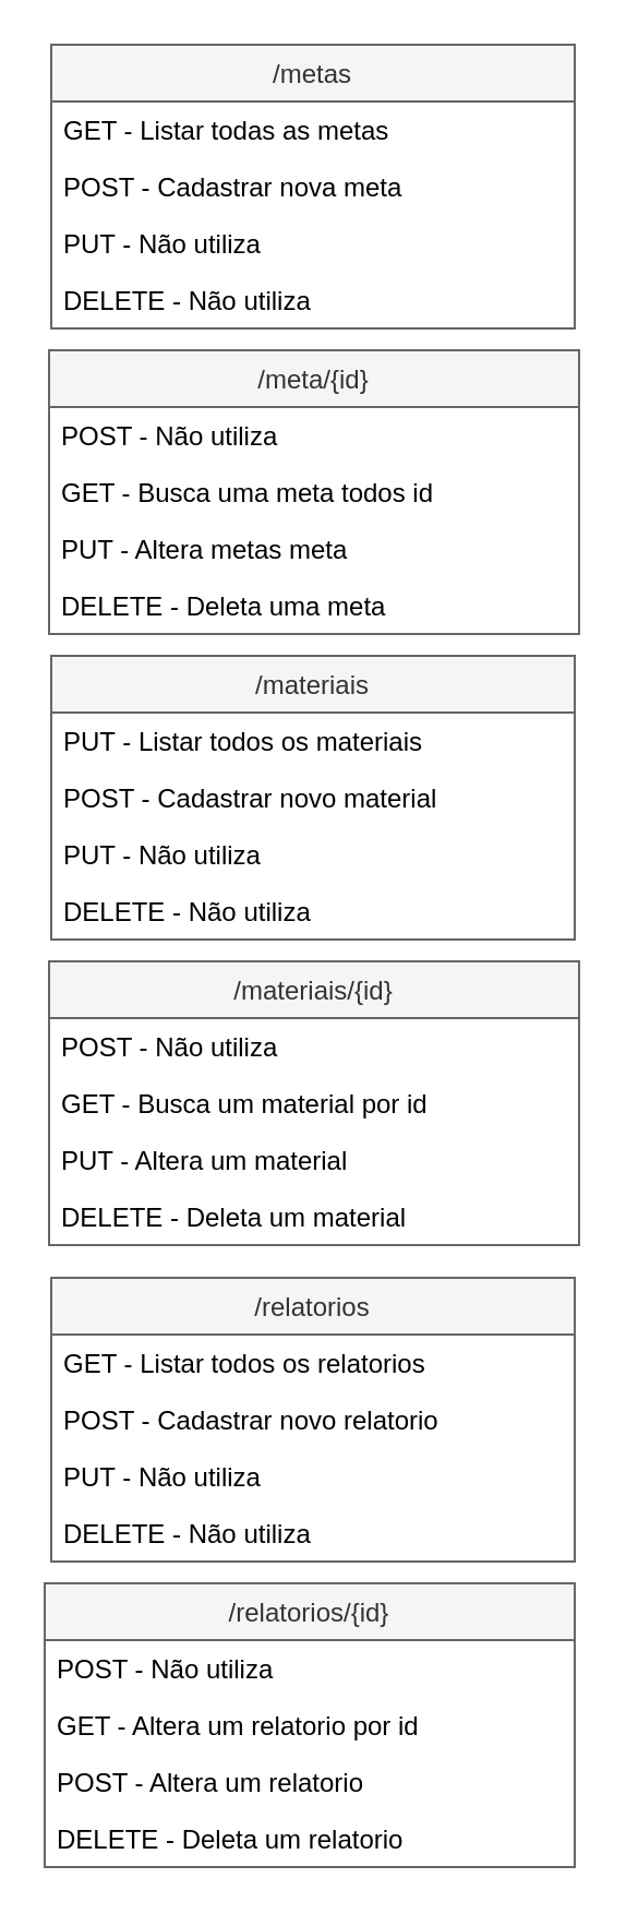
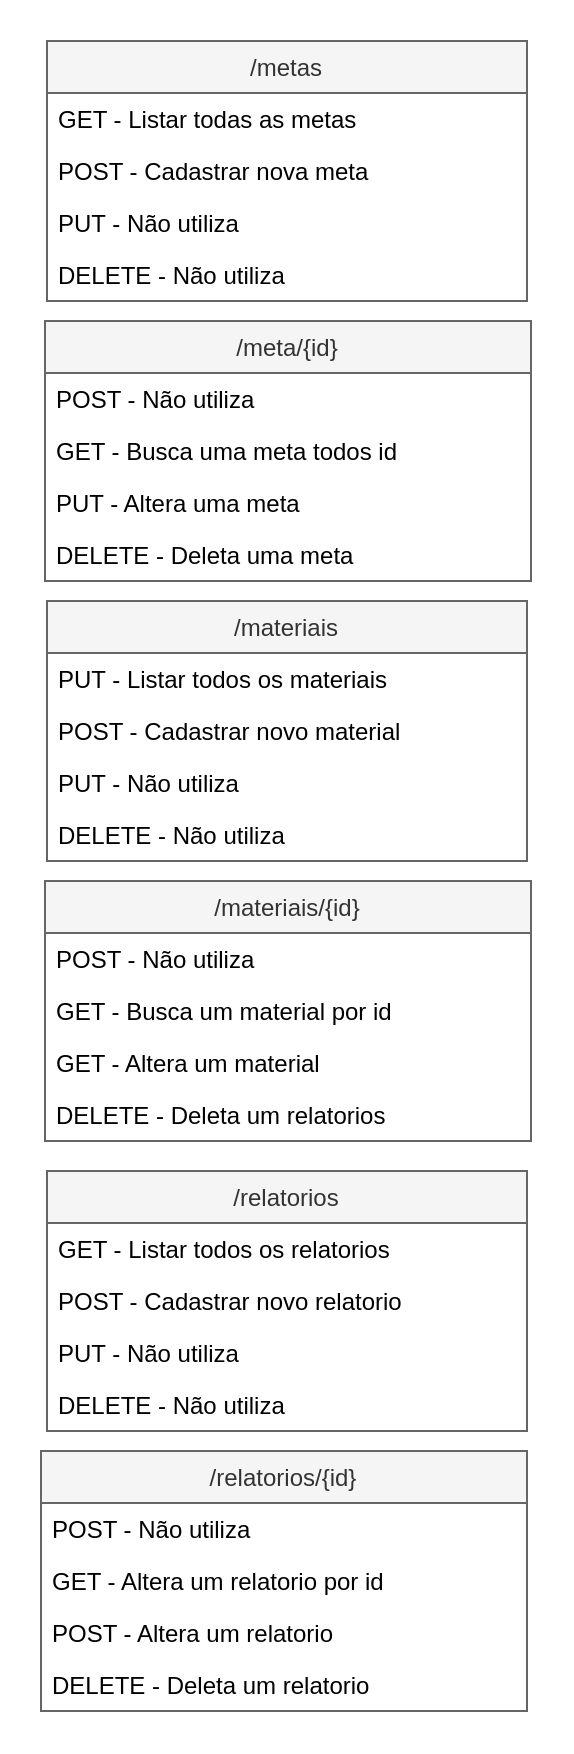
- <mxCell id="10" value="PUT - Altera metas meta" style="text;align=left;verticalAlign=top;spacingLeft=4;spacingRight=4;overflow=hidden;rotatable=0;points=[[0,0.5],[1,0.5]];portConstraint=eastwest;rounded=0;shadow=0;html=0;" parent="7" vertex="1"><mxGeometry y="78" width="243" height="26" as="geometry" /></mxCell>
+ <mxCell id="10" value="PUT - Altera uma meta" style="text;align=left;verticalAlign=top;spacingLeft=4;spacingRight=4;overflow=hidden;rotatable=0;points=[[0,0.5],[1,0.5]];portConstraint=eastwest;rounded=0;shadow=0;html=0;" parent="7" vertex="1"><mxGeometry y="78" width="243" height="26" as="geometry" /></mxCell>
- <mxCell id="20" value="PUT - Altera um material" style="text;align=left;verticalAlign=top;spacingLeft=4;spacingRight=4;overflow=hidden;rotatable=0;points=[[0,0.5],[1,0.5]];portConstraint=eastwest;rounded=0;shadow=0;html=0;" vertex="1" parent="17"><mxGeometry y="78" width="243" height="26" as="geometry" /></mxCell>
+ <mxCell id="20" value="GET - Altera um material" style="text;align=left;verticalAlign=top;spacingLeft=4;spacingRight=4;overflow=hidden;rotatable=0;points=[[0,0.5],[1,0.5]];portConstraint=eastwest;rounded=0;shadow=0;html=0;" vertex="1" parent="17"><mxGeometry y="78" width="243" height="26" as="geometry" /></mxCell>
- <mxCell id="21" value="DELETE - Deleta um material" style="text;align=left;verticalAlign=top;spacingLeft=4;spacingRight=4;overflow=hidden;rotatable=0;points=[[0,0.5],[1,0.5]];portConstraint=eastwest;" vertex="1" parent="17"><mxGeometry y="104" width="243" height="26" as="geometry" /></mxCell>
+ <mxCell id="21" value="DELETE - Deleta um relatorios" style="text;align=left;verticalAlign=top;spacingLeft=4;spacingRight=4;overflow=hidden;rotatable=0;points=[[0,0.5],[1,0.5]];portConstraint=eastwest;" vertex="1" parent="17"><mxGeometry y="104" width="243" height="26" as="geometry" /></mxCell>
